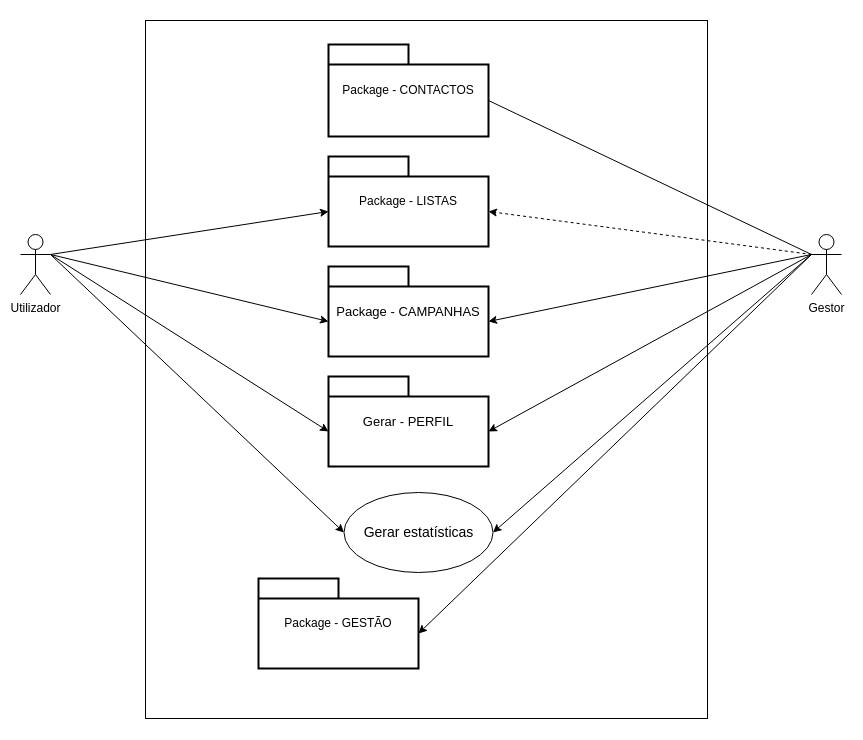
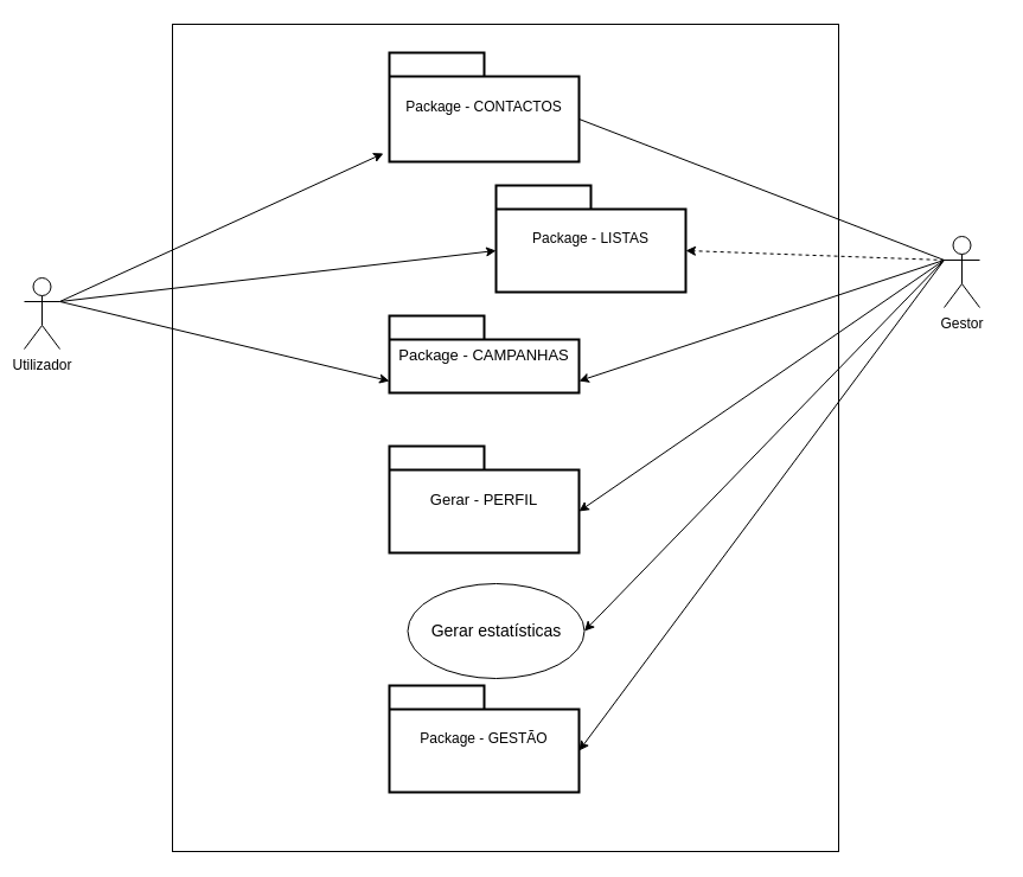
- <mxCell id="16" value="Package - LISTAS" style="shape=folder;tabWidth=80;tabHeight=20;tabPosition=left;strokeWidth=2;html=1;whiteSpace=wrap;align=center;" vertex="1" parent="1"><mxGeometry x="328" y="156" width="160" height="90" as="geometry" /></mxCell>
+ <mxCell id="16" value="Package - LISTAS" style="shape=folder;tabWidth=80;tabHeight=20;tabPosition=left;strokeWidth=2;html=1;whiteSpace=wrap;align=center;" vertex="1" parent="1"><mxGeometry x="418" y="156" width="160" height="90" as="geometry" /></mxCell>
- <mxCell id="14" value="Gestor" style="shape=umlActor;verticalLabelPosition=bottom;verticalAlign=top;html=1;outlineConnect=0;" vertex="1" parent="1"><mxGeometry x="811" y="234" width="30" height="60" as="geometry" /></mxCell>
+ <mxCell id="14" value="Gestor" style="shape=umlActor;verticalLabelPosition=bottom;verticalAlign=top;html=1;outlineConnect=0;" vertex="1" parent="1"><mxGeometry x="796" y="199" width="30" height="60" as="geometry" /></mxCell>
- <mxCell id="17" value="&lt;font style=&quot;font-size: 13px;&quot;&gt;Package - CAMPANHAS&lt;/font&gt;" style="shape=folder;tabWidth=80;tabHeight=20;tabPosition=left;strokeWidth=2;html=1;whiteSpace=wrap;align=center;" vertex="1" parent="1"><mxGeometry x="328" y="266" width="160" height="90" as="geometry" /></mxCell>
+ <mxCell id="17" value="&lt;font style=&quot;font-size: 13px;&quot;&gt;Package - CAMPANHAS&lt;/font&gt;" style="shape=folder;tabWidth=80;tabHeight=20;tabPosition=left;strokeWidth=2;html=1;whiteSpace=wrap;align=center;" vertex="1" parent="1"><mxGeometry x="328" y="266" width="160" height="65" as="geometry" /></mxCell>
- <mxCell id="5" style="edgeStyle=none;rounded=0;orthogonalLoop=1;jettySize=auto;html=1;exitX=1;exitY=0.333;exitDx=0;exitDy=0;exitPerimeter=0;entryX=0;entryY=0;entryDx=0;entryDy=55;entryPerimeter=0;fontSize=13;sourcePerimeterSpacing=5;targetPerimeterSpacing=5;" edge="1" parent="1" source="7" target="18"><mxGeometry relative="1" as="geometry" /></mxCell>
+ <mxCell id="5" style="edgeStyle=none;rounded=0;orthogonalLoop=1;jettySize=auto;html=1;exitX=1;exitY=0.333;exitDx=0;exitDy=0;exitPerimeter=0;fontSize=13;sourcePerimeterSpacing=5;targetPerimeterSpacing=5;" edge="1" parent="1" source="7" target="15"><mxGeometry relative="1" as="geometry" /></mxCell>
- <mxCell id="6" style="edgeStyle=none;rounded=0;orthogonalLoop=1;jettySize=auto;html=1;exitX=1;exitY=0.333;exitDx=0;exitDy=0;exitPerimeter=0;entryX=0;entryY=0.5;entryDx=0;entryDy=0;fontSize=13;sourcePerimeterSpacing=5;targetPerimeterSpacing=5;" edge="1" parent="1" source="7" target="20"><mxGeometry relative="1" as="geometry" /></mxCell>
- <mxCell id="19" value="Package - GESTÃO" style="shape=folder;tabWidth=80;tabHeight=20;tabPosition=left;strokeWidth=2;html=1;whiteSpace=wrap;align=center;" vertex="1" parent="1"><mxGeometry x="258" y="578" width="160" height="90" as="geometry" /></mxCell>
+ <mxCell id="19" value="Package - GESTÃO" style="shape=folder;tabWidth=80;tabHeight=20;tabPosition=left;strokeWidth=2;html=1;whiteSpace=wrap;align=center;" vertex="1" parent="1"><mxGeometry x="328" y="578" width="160" height="90" as="geometry" /></mxCell>
